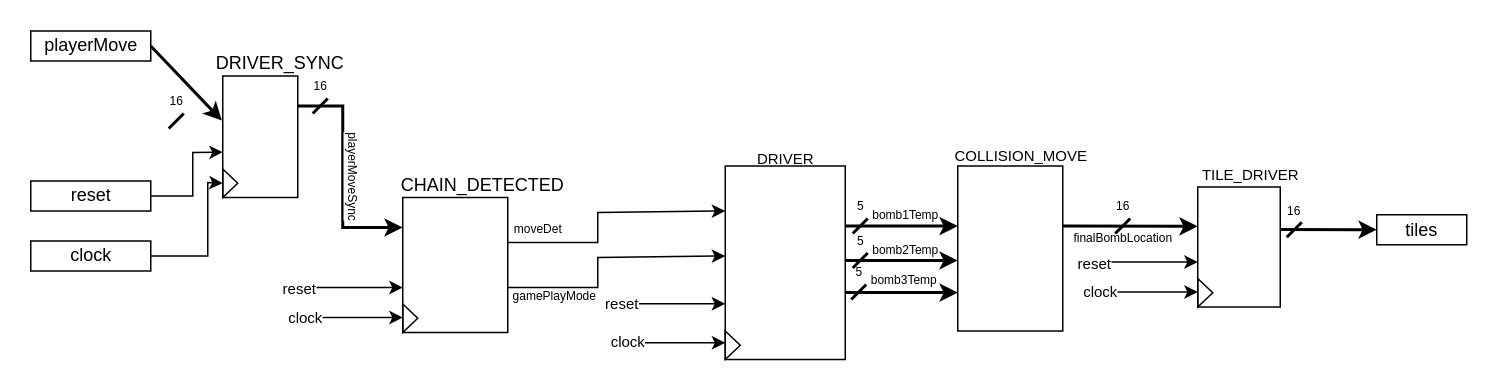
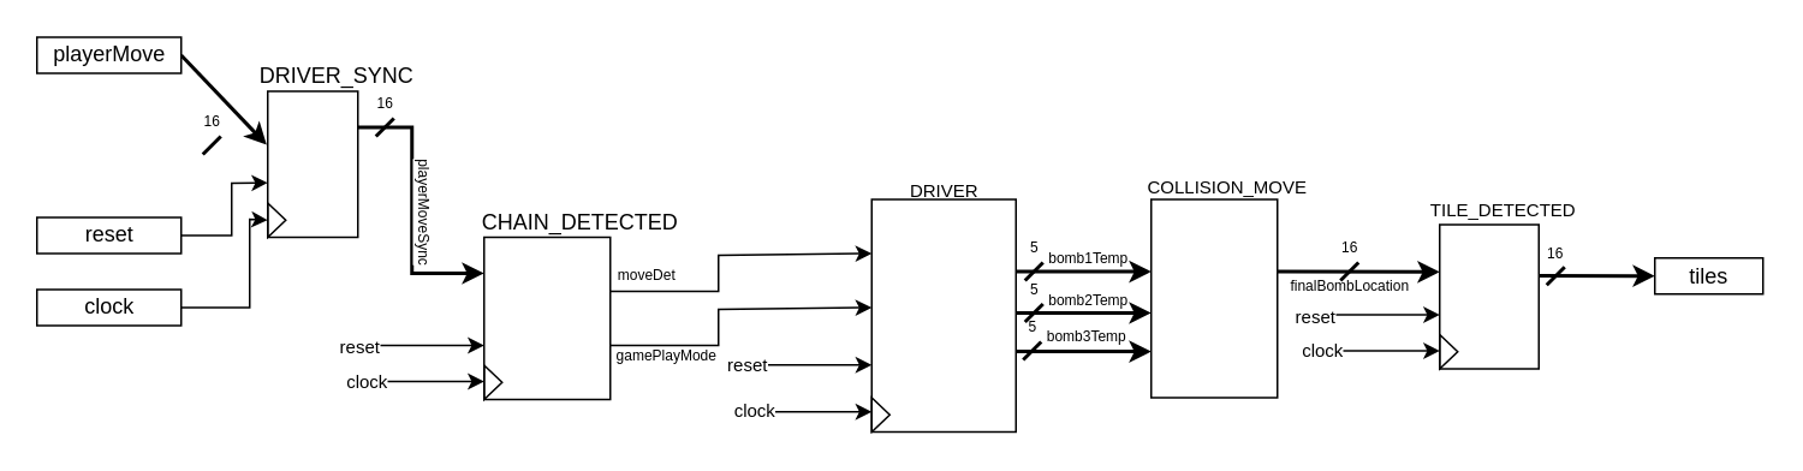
- <mxCell id="20" value="TILE_DRIVER" style="text;html=1;align=center;verticalAlign=middle;resizable=0;points=[];autosize=1;strokeColor=none;fillColor=none;fontSize=10;" parent="1" vertex="1"><mxGeometry x="788" y="101" width="90" height="30" as="geometry" /></mxCell>
+ <mxCell id="20" value="TILE_DETECTED" style="text;html=1;align=center;verticalAlign=middle;resizable=0;points=[];autosize=1;strokeColor=none;fillColor=none;fontSize=10;" parent="1" vertex="1"><mxGeometry x="788" y="101" width="90" height="30" as="geometry" /></mxCell>
